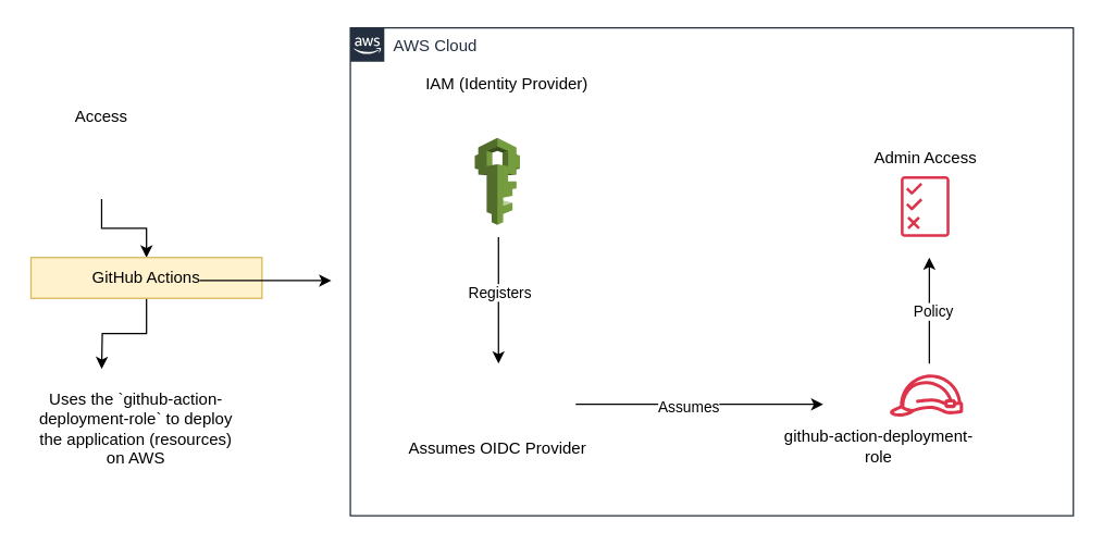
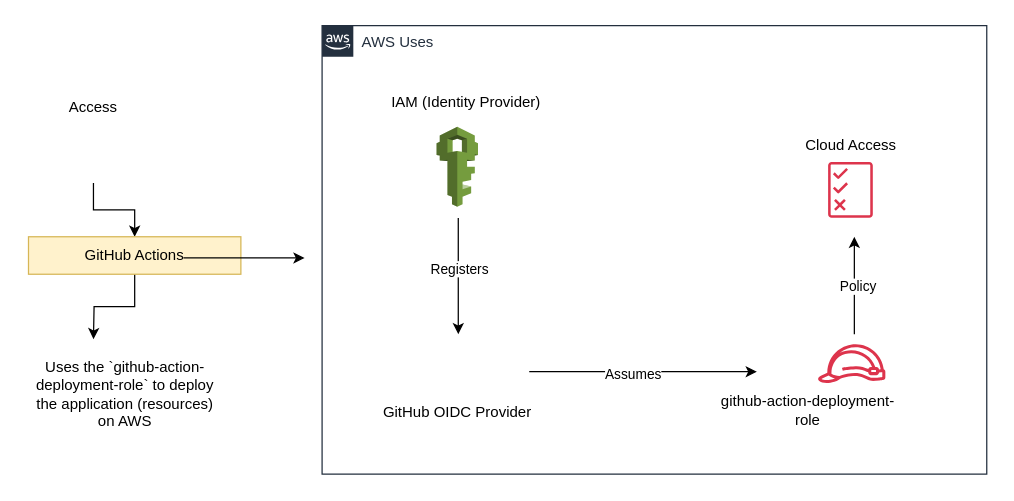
- <mxCell id="19" value="AWS Cloud" style="points=[[0,0],[0.25,0],[0.5,0],[0.75,0],[1,0],[1,0.25],[1,0.5],[1,0.75],[1,1],[0.75,1],[0.5,1],[0.25,1],[0,1],[0,0.75],[0,0.5],[0,0.25]];outlineConnect=0;gradientColor=none;html=1;whiteSpace=wrap;fontSize=12;fontStyle=0;container=0;pointerEvents=0;collapsible=0;recursiveResize=0;shape=mxgraph.aws4.group;grIcon=mxgraph.aws4.group_aws_cloud_alt;strokeColor=#232F3E;fillColor=none;verticalAlign=top;align=left;spacingLeft=30;fontColor=#232F3E;dashed=0;" vertex="1" parent="1"><mxGeometry x="257" y="20" width="532" height="359" as="geometry" /></mxCell>
+ <mxCell id="19" value="AWS Uses" style="points=[[0,0],[0.25,0],[0.5,0],[0.75,0],[1,0],[1,0.25],[1,0.5],[1,0.75],[1,1],[0.75,1],[0.5,1],[0.25,1],[0,1],[0,0.75],[0,0.5],[0,0.25]];outlineConnect=0;gradientColor=none;html=1;whiteSpace=wrap;fontSize=12;fontStyle=0;container=0;pointerEvents=0;collapsible=0;recursiveResize=0;shape=mxgraph.aws4.group;grIcon=mxgraph.aws4.group_aws_cloud_alt;strokeColor=#232F3E;fillColor=none;verticalAlign=top;align=left;spacingLeft=30;fontColor=#232F3E;dashed=0;" vertex="1" parent="1"><mxGeometry x="257" y="20" width="532" height="359" as="geometry" /></mxCell>
- <mxCell id="3" value="IAM (Identity Provider)" style="text;html=1;align=center;verticalAlign=middle;resizable=0;points=[];autosize=1;strokeColor=none;fillColor=none;" vertex="1" parent="1"><mxGeometry x="303" y="49" width="137" height="26" as="geometry" /></mxCell>
+ <mxCell id="3" value="IAM (Identity Provider)" style="text;html=1;align=center;verticalAlign=middle;resizable=0;points=[];autosize=1;strokeColor=none;fillColor=none;" vertex="1" parent="1"><mxGeometry x="303" y="69" width="137" height="26" as="geometry" /></mxCell>
- <mxCell id="16" value="Admin Access" style="text;html=1;align=center;verticalAlign=middle;whiteSpace=wrap;rounded=0;" vertex="1" parent="1"><mxGeometry x="638.4" y="101" width="85" height="30" as="geometry" /></mxCell>
+ <mxCell id="16" value="Cloud Access" style="text;html=1;align=center;verticalAlign=middle;whiteSpace=wrap;rounded=0;" vertex="1" parent="1"><mxGeometry x="638.4" y="101" width="85" height="30" as="geometry" /></mxCell>
- <mxCell id="10" value="Assumes OIDC Provider" style="shape=image;html=1;verticalAlign=top;verticalLabelPosition=bottom;labelBackgroundColor=#ffffff;imageAspect=0;aspect=fixed;image=https://cdn4.iconfinder.com/data/icons/ionicons/512/icon-social-github-128.png" parent="1" vertex="1"><mxGeometry x="346.19" y="278" width="38" height="38" as="geometry" /></mxCell>
+ <mxCell id="10" value="GitHub OIDC Provider" style="shape=image;html=1;verticalAlign=top;verticalLabelPosition=bottom;labelBackgroundColor=#ffffff;imageAspect=0;aspect=fixed;image=https://cdn4.iconfinder.com/data/icons/ionicons/512/icon-social-github-128.png" parent="1" vertex="1"><mxGeometry x="346.19" y="278" width="38" height="38" as="geometry" /></mxCell>
